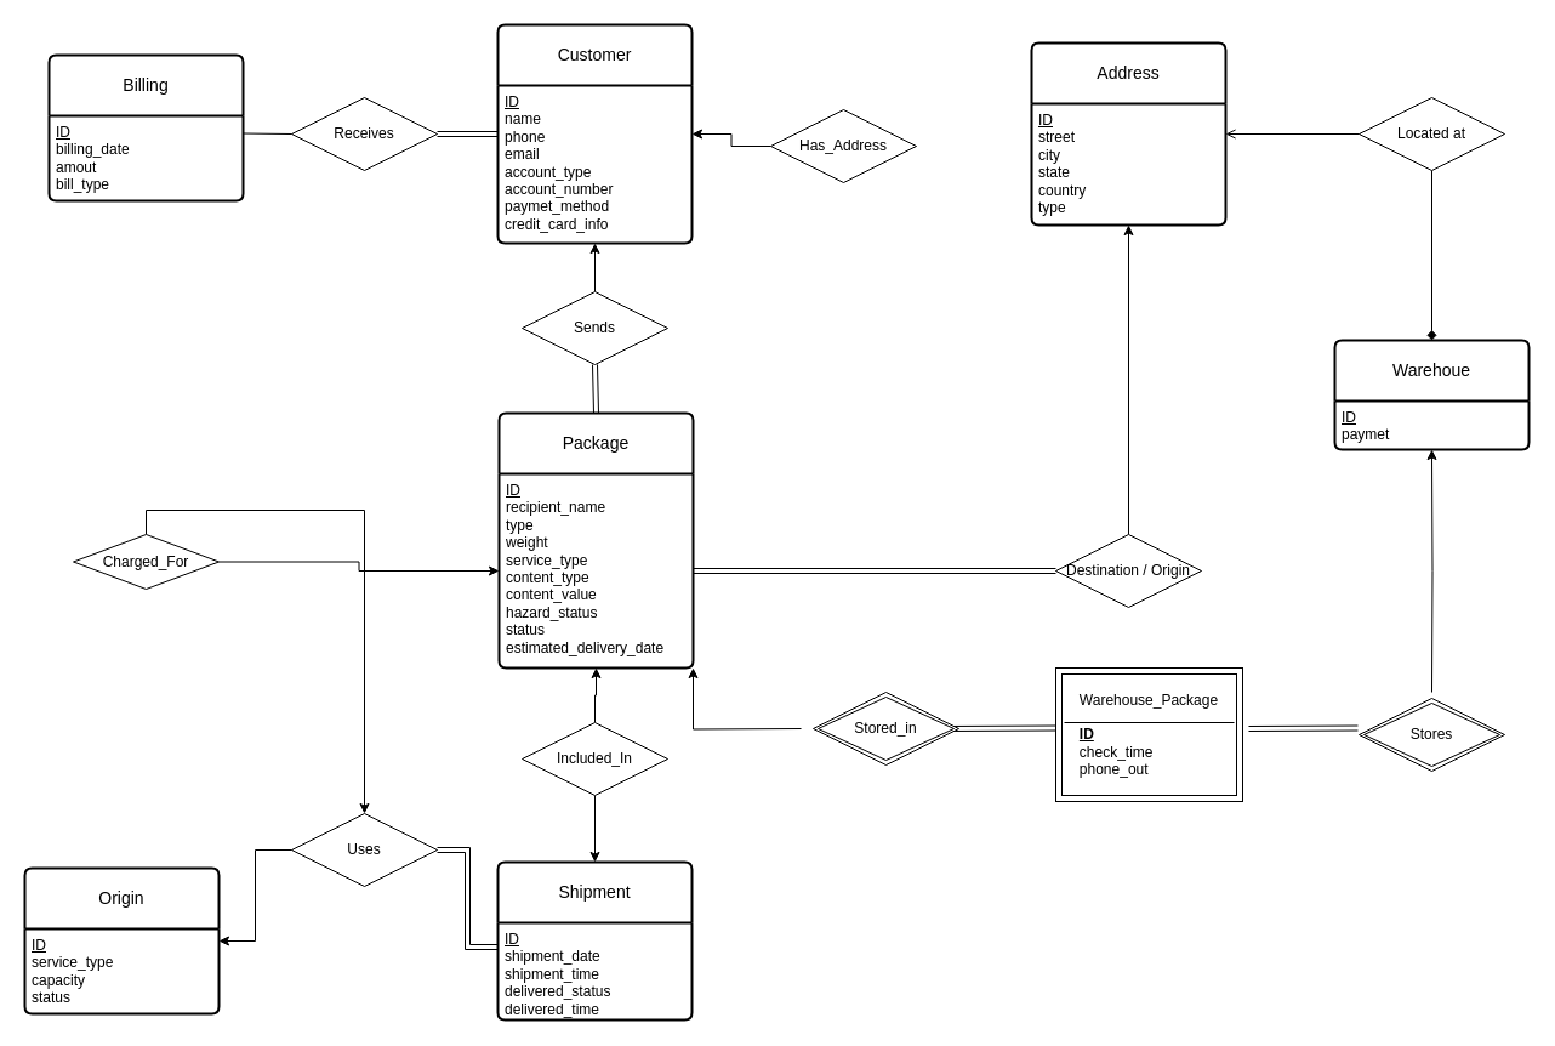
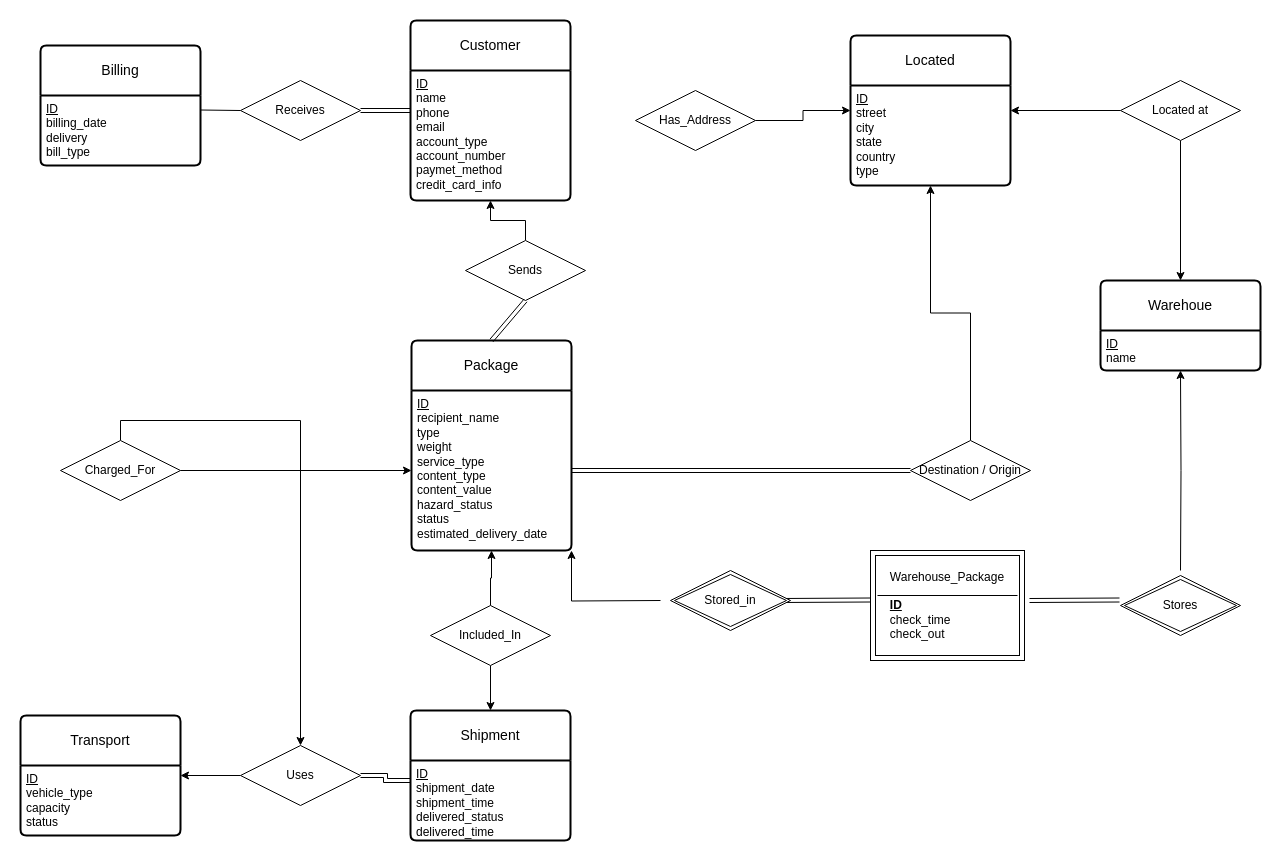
- <mxCell id="4" value="Address" style="swimlane;childLayout=stackLayout;horizontal=1;startSize=50;horizontalStack=0;rounded=1;fontSize=14;fontStyle=0;strokeWidth=2;resizeParent=0;resizeLast=1;shadow=0;dashed=0;align=center;arcSize=4;whiteSpace=wrap;html=1;" parent="1" vertex="1"><mxGeometry x="850" y="35" width="160" height="150" as="geometry" /></mxCell>
+ <mxCell id="4" value="Located" style="swimlane;childLayout=stackLayout;horizontal=1;startSize=50;horizontalStack=0;rounded=1;fontSize=14;fontStyle=0;strokeWidth=2;resizeParent=0;resizeLast=1;shadow=0;dashed=0;align=center;arcSize=4;whiteSpace=wrap;html=1;" parent="1" vertex="1"><mxGeometry x="850" y="35" width="160" height="150" as="geometry" /></mxCell>
- <mxCell id="37" style="edgeStyle=orthogonalEdgeStyle;rounded=0;orthogonalLoop=1;jettySize=auto;html=1;exitX=0;exitY=0.5;exitDx=0;exitDy=0;entryX=1;entryY=0.25;entryDx=0;entryDy=0;endArrow=open;" parent="1" source="39" target="5" edge="1"><mxGeometry relative="1" as="geometry" /></mxCell>
+ <mxCell id="37" style="edgeStyle=orthogonalEdgeStyle;rounded=0;orthogonalLoop=1;jettySize=auto;html=1;exitX=0;exitY=0.5;exitDx=0;exitDy=0;entryX=1;entryY=0.25;entryDx=0;entryDy=0;" parent="1" source="39" target="5" edge="1"><mxGeometry relative="1" as="geometry" /></mxCell>
- <mxCell id="14" style="edgeStyle=orthogonalEdgeStyle;rounded=0;orthogonalLoop=1;jettySize=auto;html=1;exitX=0;exitY=0.5;exitDx=0;exitDy=0;entryX=1;entryY=0.5;entryDx=0;entryDy=0;" parent="1" source="16" target="2" edge="1"><mxGeometry relative="1" as="geometry" /></mxCell>
+ <mxCell id="15" style="edgeStyle=orthogonalEdgeStyle;rounded=0;orthogonalLoop=1;jettySize=auto;html=1;exitX=1;exitY=0.5;exitDx=0;exitDy=0;entryX=0;entryY=0.25;entryDx=0;entryDy=0;" parent="1" source="16" target="5" edge="1"><mxGeometry relative="1" as="geometry"><mxPoint x="840" y="110.294" as="targetPoint" /></mxGeometry></mxCell>
- <mxCell id="11" value="&lt;u&gt;ID&lt;/u&gt;&lt;br&gt;billing_date&lt;br&gt;amout&lt;br&gt;bill_type" style="align=left;strokeColor=none;fillColor=none;spacingLeft=4;fontSize=12;verticalAlign=top;resizable=0;rotatable=0;part=1;html=1;" parent="10" vertex="1"><mxGeometry y="50" width="160" height="70" as="geometry" /></mxCell>
+ <mxCell id="11" value="&lt;u&gt;ID&lt;/u&gt;&lt;br&gt;billing_date&lt;br&gt;delivery&lt;br&gt;bill_type" style="align=left;strokeColor=none;fillColor=none;spacingLeft=4;fontSize=12;verticalAlign=top;resizable=0;rotatable=0;part=1;html=1;" parent="10" vertex="1"><mxGeometry y="50" width="160" height="70" as="geometry" /></mxCell>
- <mxCell id="18" value="Sends" style="shape=rhombus;perimeter=rhombusPerimeter;whiteSpace=wrap;html=1;align=center;" parent="1" vertex="1"><mxGeometry x="430" y="240" width="120" height="60" as="geometry" /></mxCell>
+ <mxCell id="18" value="Sends" style="shape=rhombus;perimeter=rhombusPerimeter;whiteSpace=wrap;html=1;align=center;" parent="1" vertex="1"><mxGeometry x="465" y="240" width="120" height="60" as="geometry" /></mxCell>
- <mxCell id="38" style="edgeStyle=orthogonalEdgeStyle;rounded=0;orthogonalLoop=1;jettySize=auto;html=1;exitX=0.5;exitY=1;exitDx=0;exitDy=0;entryX=0.5;entryY=0;entryDx=0;entryDy=0;endArrow=diamond;" parent="1" source="39" target="35" edge="1"><mxGeometry relative="1" as="geometry" /></mxCell>
+ <mxCell id="38" style="edgeStyle=orthogonalEdgeStyle;rounded=0;orthogonalLoop=1;jettySize=auto;html=1;exitX=0.5;exitY=1;exitDx=0;exitDy=0;entryX=0.5;entryY=0;entryDx=0;entryDy=0;" parent="1" source="39" target="35" edge="1"><mxGeometry relative="1" as="geometry" /></mxCell>
- <mxCell id="36" value="&lt;u&gt;ID&lt;/u&gt;&lt;br&gt;paymet" style="align=left;strokeColor=none;fillColor=none;spacingLeft=4;fontSize=12;verticalAlign=top;resizable=0;rotatable=0;part=1;html=1;" parent="35" vertex="1"><mxGeometry y="50" width="160" height="40" as="geometry" /></mxCell>
+ <mxCell id="36" value="&lt;u&gt;ID&lt;/u&gt;&lt;br&gt;name" style="align=left;strokeColor=none;fillColor=none;spacingLeft=4;fontSize=12;verticalAlign=top;resizable=0;rotatable=0;part=1;html=1;" parent="35" vertex="1"><mxGeometry y="50" width="160" height="40" as="geometry" /></mxCell>
- <mxCell id="23" value="Charged_For" style="shape=rhombus;perimeter=rhombusPerimeter;whiteSpace=wrap;html=1;align=center;" parent="1" vertex="1"><mxGeometry x="60" y="440" width="120" height="45" as="geometry" /></mxCell>
+ <mxCell id="23" value="Charged_For" style="shape=rhombus;perimeter=rhombusPerimeter;whiteSpace=wrap;html=1;align=center;" parent="1" vertex="1"><mxGeometry x="60" y="440" width="120" height="60" as="geometry" /></mxCell>
- <mxCell id="20" value="Destination / Origin" style="shape=rhombus;perimeter=rhombusPerimeter;whiteSpace=wrap;html=1;align=center;" parent="1" vertex="1"><mxGeometry x="870" y="440" width="120" height="60" as="geometry" /></mxCell>
+ <mxCell id="20" value="Destination / Origin" style="shape=rhombus;perimeter=rhombusPerimeter;whiteSpace=wrap;html=1;align=center;" parent="1" vertex="1"><mxGeometry x="910" y="440" width="120" height="60" as="geometry" /></mxCell>
- <mxCell id="44" value="Warehouse_Package&lt;br&gt;&lt;br&gt;&lt;div style=&quot;text-align: left;&quot;&gt;&lt;u style=&quot;background-color: initial; border-color: var(--border-color);&quot;&gt;&lt;b style=&quot;border-color: var(--border-color);&quot;&gt;ID&lt;/b&gt;&lt;/u&gt;&lt;/div&gt;&lt;div style=&quot;text-align: left;&quot;&gt;&lt;span style=&quot;background-color: initial;&quot;&gt;check_time&lt;/span&gt;&lt;/div&gt;&lt;span style=&quot;&quot;&gt;&lt;div style=&quot;text-align: left;&quot;&gt;&lt;span style=&quot;background-color: initial;&quot;&gt;phone_out&lt;/span&gt;&lt;/div&gt;&lt;/span&gt;" style="shape=ext;margin=3;double=1;whiteSpace=wrap;html=1;align=center;" parent="1" vertex="1"><mxGeometry x="870" y="550" width="154" height="110" as="geometry" /></mxCell>
+ <mxCell id="44" value="Warehouse_Package&lt;br&gt;&lt;br&gt;&lt;div style=&quot;text-align: left;&quot;&gt;&lt;u style=&quot;background-color: initial; border-color: var(--border-color);&quot;&gt;&lt;b style=&quot;border-color: var(--border-color);&quot;&gt;ID&lt;/b&gt;&lt;/u&gt;&lt;/div&gt;&lt;div style=&quot;text-align: left;&quot;&gt;&lt;span style=&quot;background-color: initial;&quot;&gt;check_time&lt;/span&gt;&lt;/div&gt;&lt;span style=&quot;&quot;&gt;&lt;div style=&quot;text-align: left;&quot;&gt;&lt;span style=&quot;background-color: initial;&quot;&gt;check_out&lt;/span&gt;&lt;/div&gt;&lt;/span&gt;" style="shape=ext;margin=3;double=1;whiteSpace=wrap;html=1;align=center;" parent="1" vertex="1"><mxGeometry x="870" y="550" width="154" height="110" as="geometry" /></mxCell>
- <mxCell id="30" value="Included_In" style="shape=rhombus;perimeter=rhombusPerimeter;whiteSpace=wrap;html=1;align=center;" parent="1" vertex="1"><mxGeometry x="430" y="595" width="120" height="60" as="geometry" /></mxCell>
+ <mxCell id="30" value="Included_In" style="shape=rhombus;perimeter=rhombusPerimeter;whiteSpace=wrap;html=1;align=center;" parent="1" vertex="1"><mxGeometry x="430" y="605" width="120" height="60" as="geometry" /></mxCell>
- <mxCell id="33" value="Uses" style="shape=rhombus;perimeter=rhombusPerimeter;whiteSpace=wrap;html=1;align=center;" parent="1" vertex="1"><mxGeometry x="240" y="670" width="120" height="60" as="geometry" /></mxCell>
+ <mxCell id="33" value="Uses" style="shape=rhombus;perimeter=rhombusPerimeter;whiteSpace=wrap;html=1;align=center;" parent="1" vertex="1"><mxGeometry x="240" y="745" width="120" height="60" as="geometry" /></mxCell>
- <mxCell id="12" value="Origin" style="swimlane;childLayout=stackLayout;horizontal=1;startSize=50;horizontalStack=0;rounded=1;fontSize=14;fontStyle=0;strokeWidth=2;resizeParent=0;resizeLast=1;shadow=0;dashed=0;align=center;arcSize=4;whiteSpace=wrap;html=1;" parent="1" vertex="1"><mxGeometry x="20" y="715" width="160" height="120" as="geometry" /></mxCell>
+ <mxCell id="12" value="Transport" style="swimlane;childLayout=stackLayout;horizontal=1;startSize=50;horizontalStack=0;rounded=1;fontSize=14;fontStyle=0;strokeWidth=2;resizeParent=0;resizeLast=1;shadow=0;dashed=0;align=center;arcSize=4;whiteSpace=wrap;html=1;" parent="1" vertex="1"><mxGeometry x="20" y="715" width="160" height="120" as="geometry" /></mxCell>
- <mxCell id="13" value="&lt;u&gt;ID&lt;/u&gt;&lt;br&gt;service_type&lt;br&gt;capacity&lt;br&gt;status" style="align=left;strokeColor=none;fillColor=none;spacingLeft=4;fontSize=12;verticalAlign=top;resizable=0;rotatable=0;part=1;html=1;" parent="12" vertex="1"><mxGeometry y="50" width="160" height="70" as="geometry" /></mxCell>
+ <mxCell id="13" value="&lt;u&gt;ID&lt;/u&gt;&lt;br&gt;vehicle_type&lt;br&gt;capacity&lt;br&gt;status" style="align=left;strokeColor=none;fillColor=none;spacingLeft=4;fontSize=12;verticalAlign=top;resizable=0;rotatable=0;part=1;html=1;" parent="12" vertex="1"><mxGeometry y="50" width="160" height="70" as="geometry" /></mxCell>
